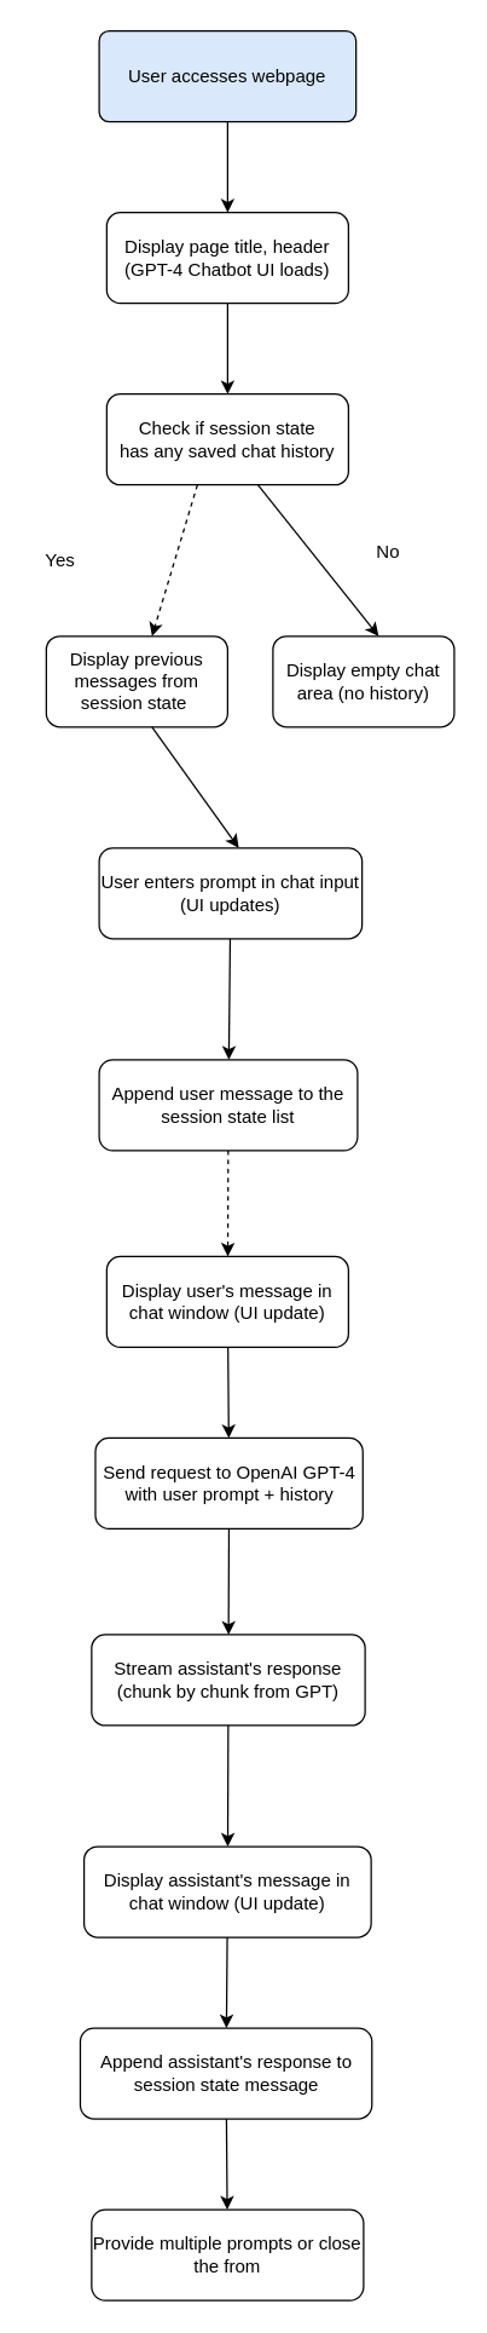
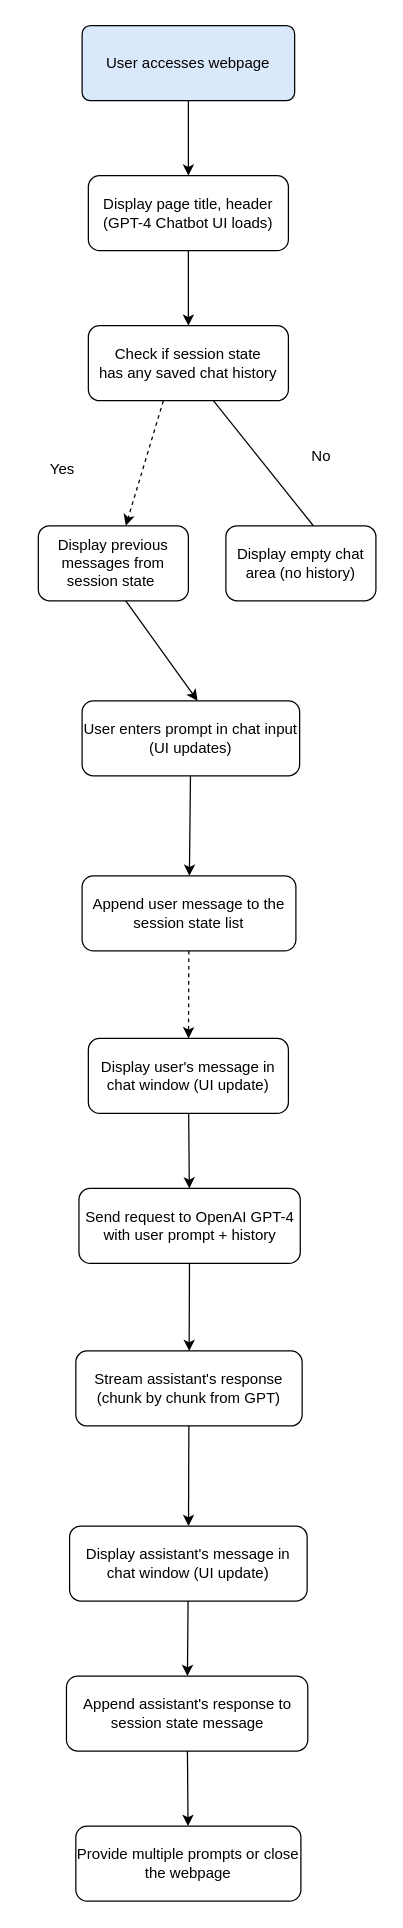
- <mxCell id="26" value="Yes" style="text;html=1;strokeColor=none;fillColor=none;align=center;verticalAlign=middle;whiteSpace=wrap;rounded=0;" vertex="1" parent="1"><mxGeometry x="10" y="355" width="59" height="30" as="geometry" /></mxCell>
+ <mxCell id="26" value="Yes" style="text;html=1;strokeColor=none;fillColor=none;align=center;verticalAlign=middle;whiteSpace=wrap;rounded=0;" vertex="1" parent="1"><mxGeometry x="20" y="360" width="59" height="30" as="geometry" /></mxCell>
- <mxCell id="25" value="" style="endArrow=classic;html=1;entryX=0.583;entryY=0;entryDx=0;entryDy=0;entryPerimeter=0;exitX=0.625;exitY=1;exitDx=0;exitDy=0;exitPerimeter=0;" edge="1" parent="1" source="6" target="8"><mxGeometry width="50" height="50" relative="1" as="geometry"><mxPoint x="180" y="330" as="sourcePoint" /><mxPoint x="39.96" y="430" as="targetPoint" /></mxGeometry></mxCell>
+ <mxCell id="25" value="" style="endArrow=none;html=1;entryX=0.583;entryY=0;entryDx=0;entryDy=0;entryPerimeter=0;exitX=0.625;exitY=1;exitDx=0;exitDy=0;exitPerimeter=0;" edge="1" parent="1" source="6" target="8"><mxGeometry width="50" height="50" relative="1" as="geometry"><mxPoint x="180" y="330" as="sourcePoint" /><mxPoint x="39.96" y="430" as="targetPoint" /></mxGeometry></mxCell>
- <mxCell id="23" value="Provide multiple prompts or close the from" style="rounded=1;whiteSpace=wrap;html=1;" vertex="1" parent="1"><mxGeometry x="60" y="1460" width="180" height="60" as="geometry" /></mxCell>
+ <mxCell id="23" value="Provide multiple prompts or close the webpage" style="rounded=1;whiteSpace=wrap;html=1;" vertex="1" parent="1"><mxGeometry x="60" y="1460" width="180" height="60" as="geometry" /></mxCell>
